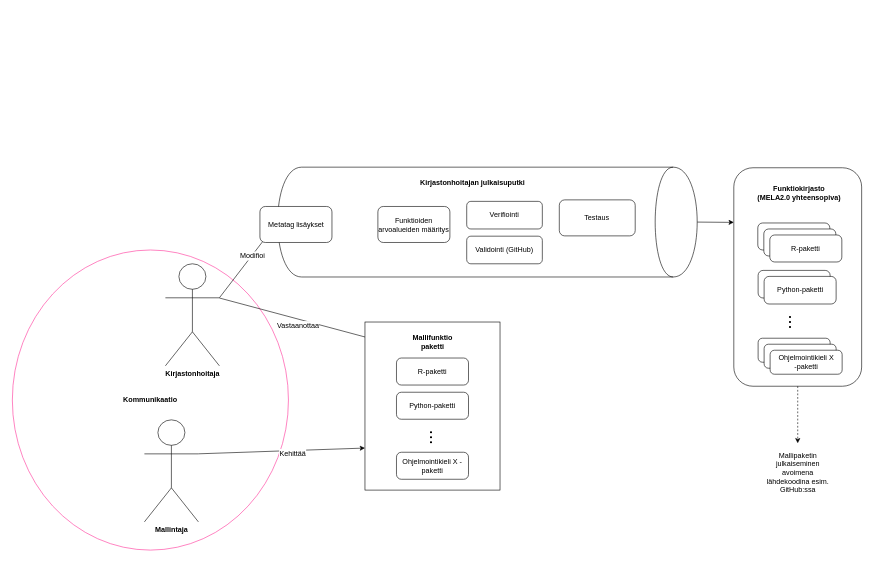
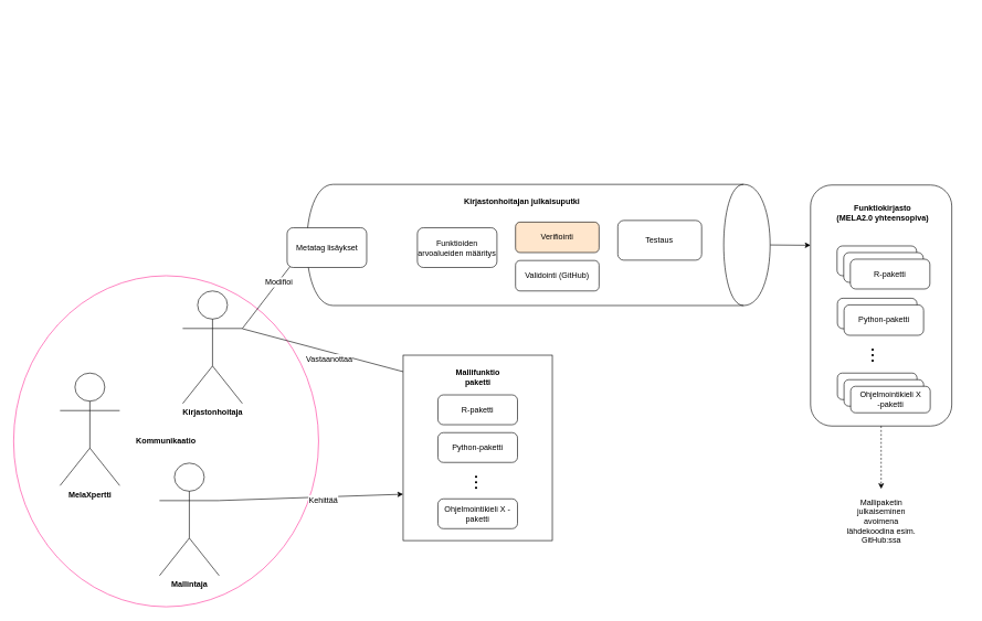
- <mxCell id="39" value="Verifiointi" style="rounded=1;whiteSpace=wrap;html=1;" vertex="1" parent="1"><mxGeometry x="777" y="335" width="126" height="46" as="geometry" /></mxCell>
+ <mxCell id="39" value="Verifiointi" style="rounded=1;whiteSpace=wrap;html=1;fillColor=#ffe6cc;" vertex="1" parent="1"><mxGeometry x="777" y="335" width="126" height="46" as="geometry" /></mxCell>
+ <mxCell id="40" value="MelaXpertti" style="shape=umlActor;verticalLabelPosition=bottom;labelBackgroundColor=#ffffff;verticalAlign=top;html=1;outlineConnect=0;fontStyle=1" vertex="1" parent="1"><mxGeometry x="90" y="563" width="90" height="170" as="geometry" /></mxCell>
